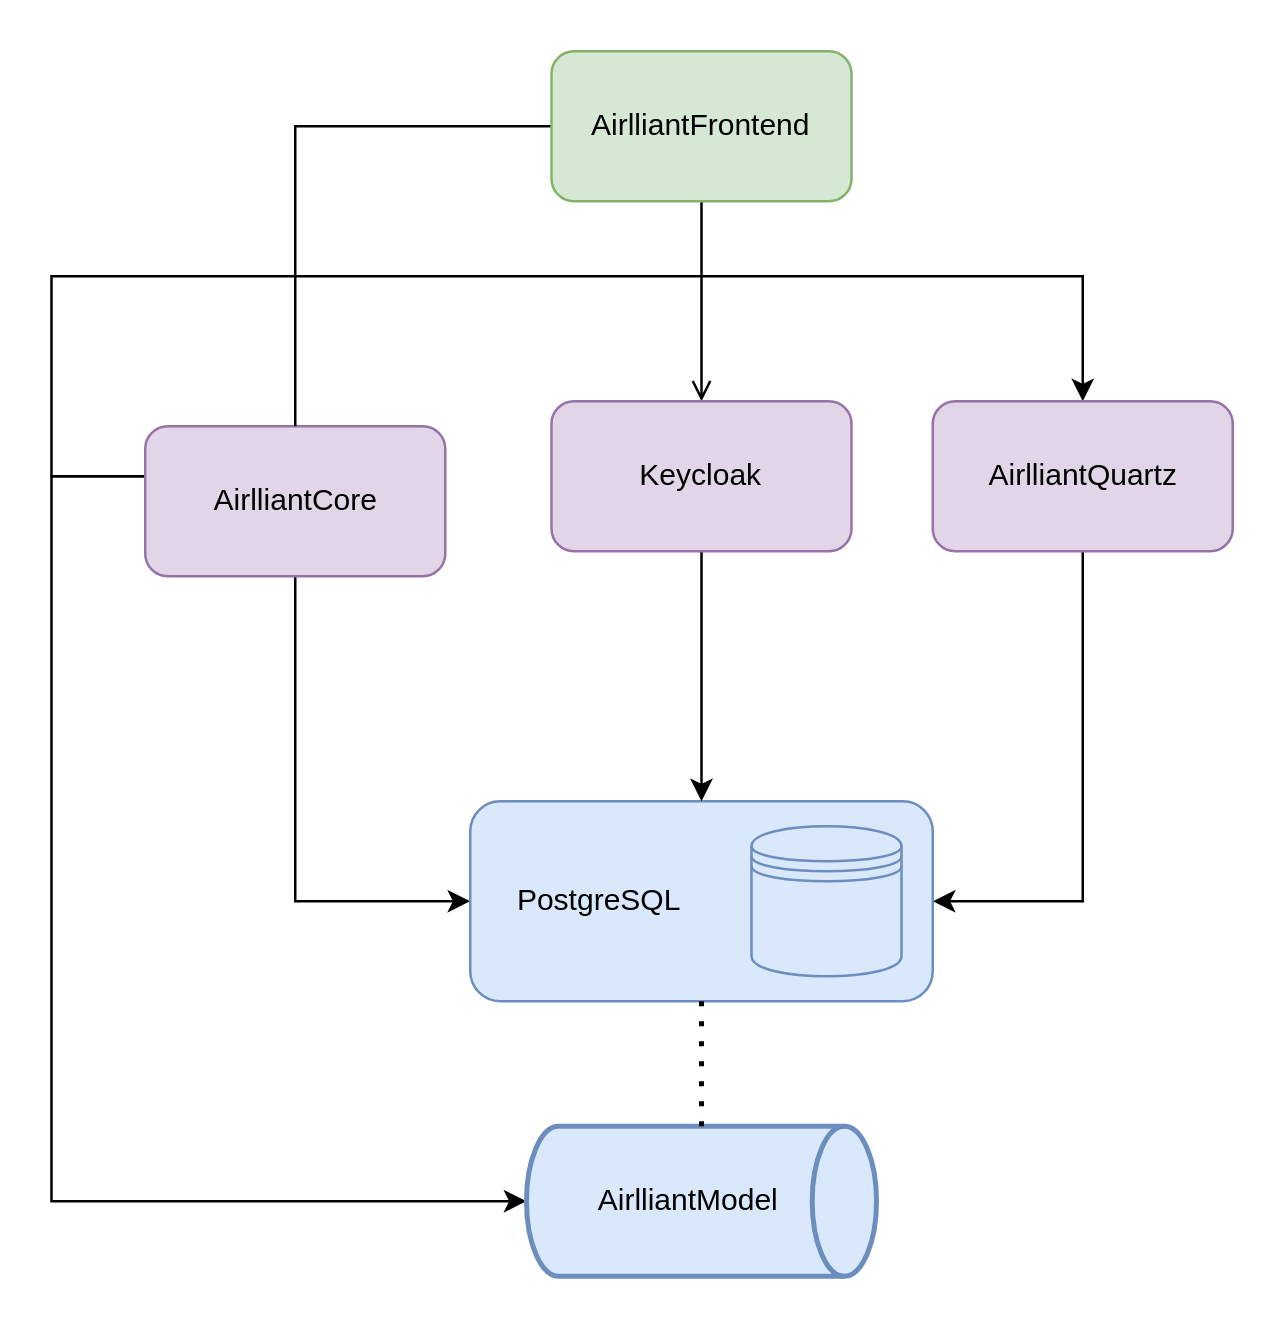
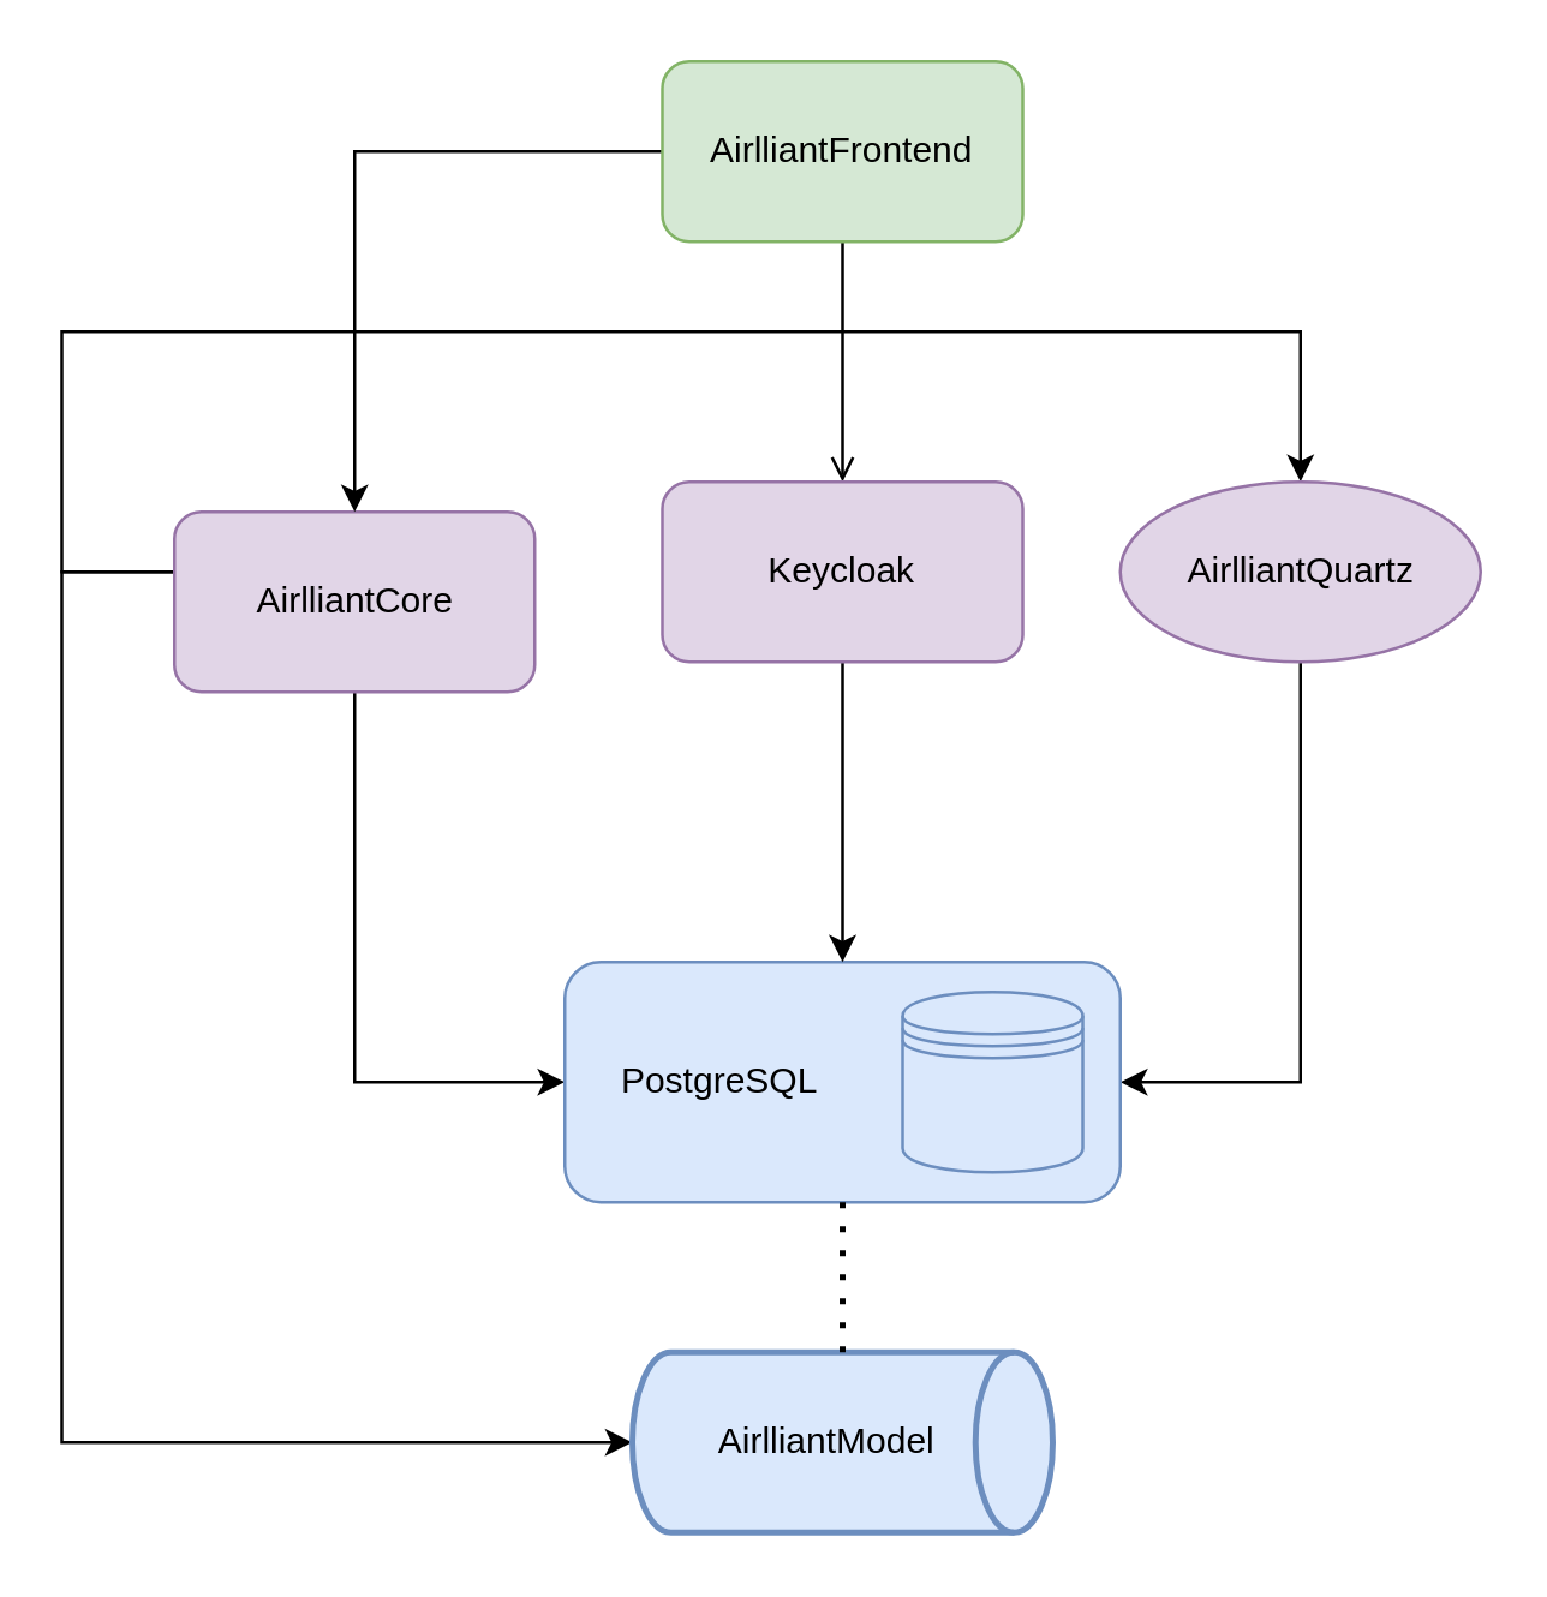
- <mxCell id="9" style="edgeStyle=orthogonalEdgeStyle;rounded=0;orthogonalLoop=1;jettySize=auto;html=1;endArrow=none;" edge="1" parent="1" source="11" target="5"><mxGeometry relative="1" as="geometry" /></mxCell>
+ <mxCell id="9" style="edgeStyle=orthogonalEdgeStyle;rounded=0;orthogonalLoop=1;jettySize=auto;html=1;" edge="1" parent="1" source="11" target="5"><mxGeometry relative="1" as="geometry" /></mxCell>
- <mxCell id="7" value="AirlliantQuartz" style="rounded=1;whiteSpace=wrap;html=1;fillColor=#e1d5e7;strokeColor=#9673a6;" vertex="1" parent="1"><mxGeometry x="372.5" y="160" width="120" height="60" as="geometry" /></mxCell>
+ <mxCell id="7" value="AirlliantQuartz" style="ellipse;whiteSpace=wrap;html=1;fillColor=#e1d5e7;strokeColor=#9673a6;" vertex="1" parent="1"><mxGeometry x="372.5" y="160" width="120" height="60" as="geometry" /></mxCell>
